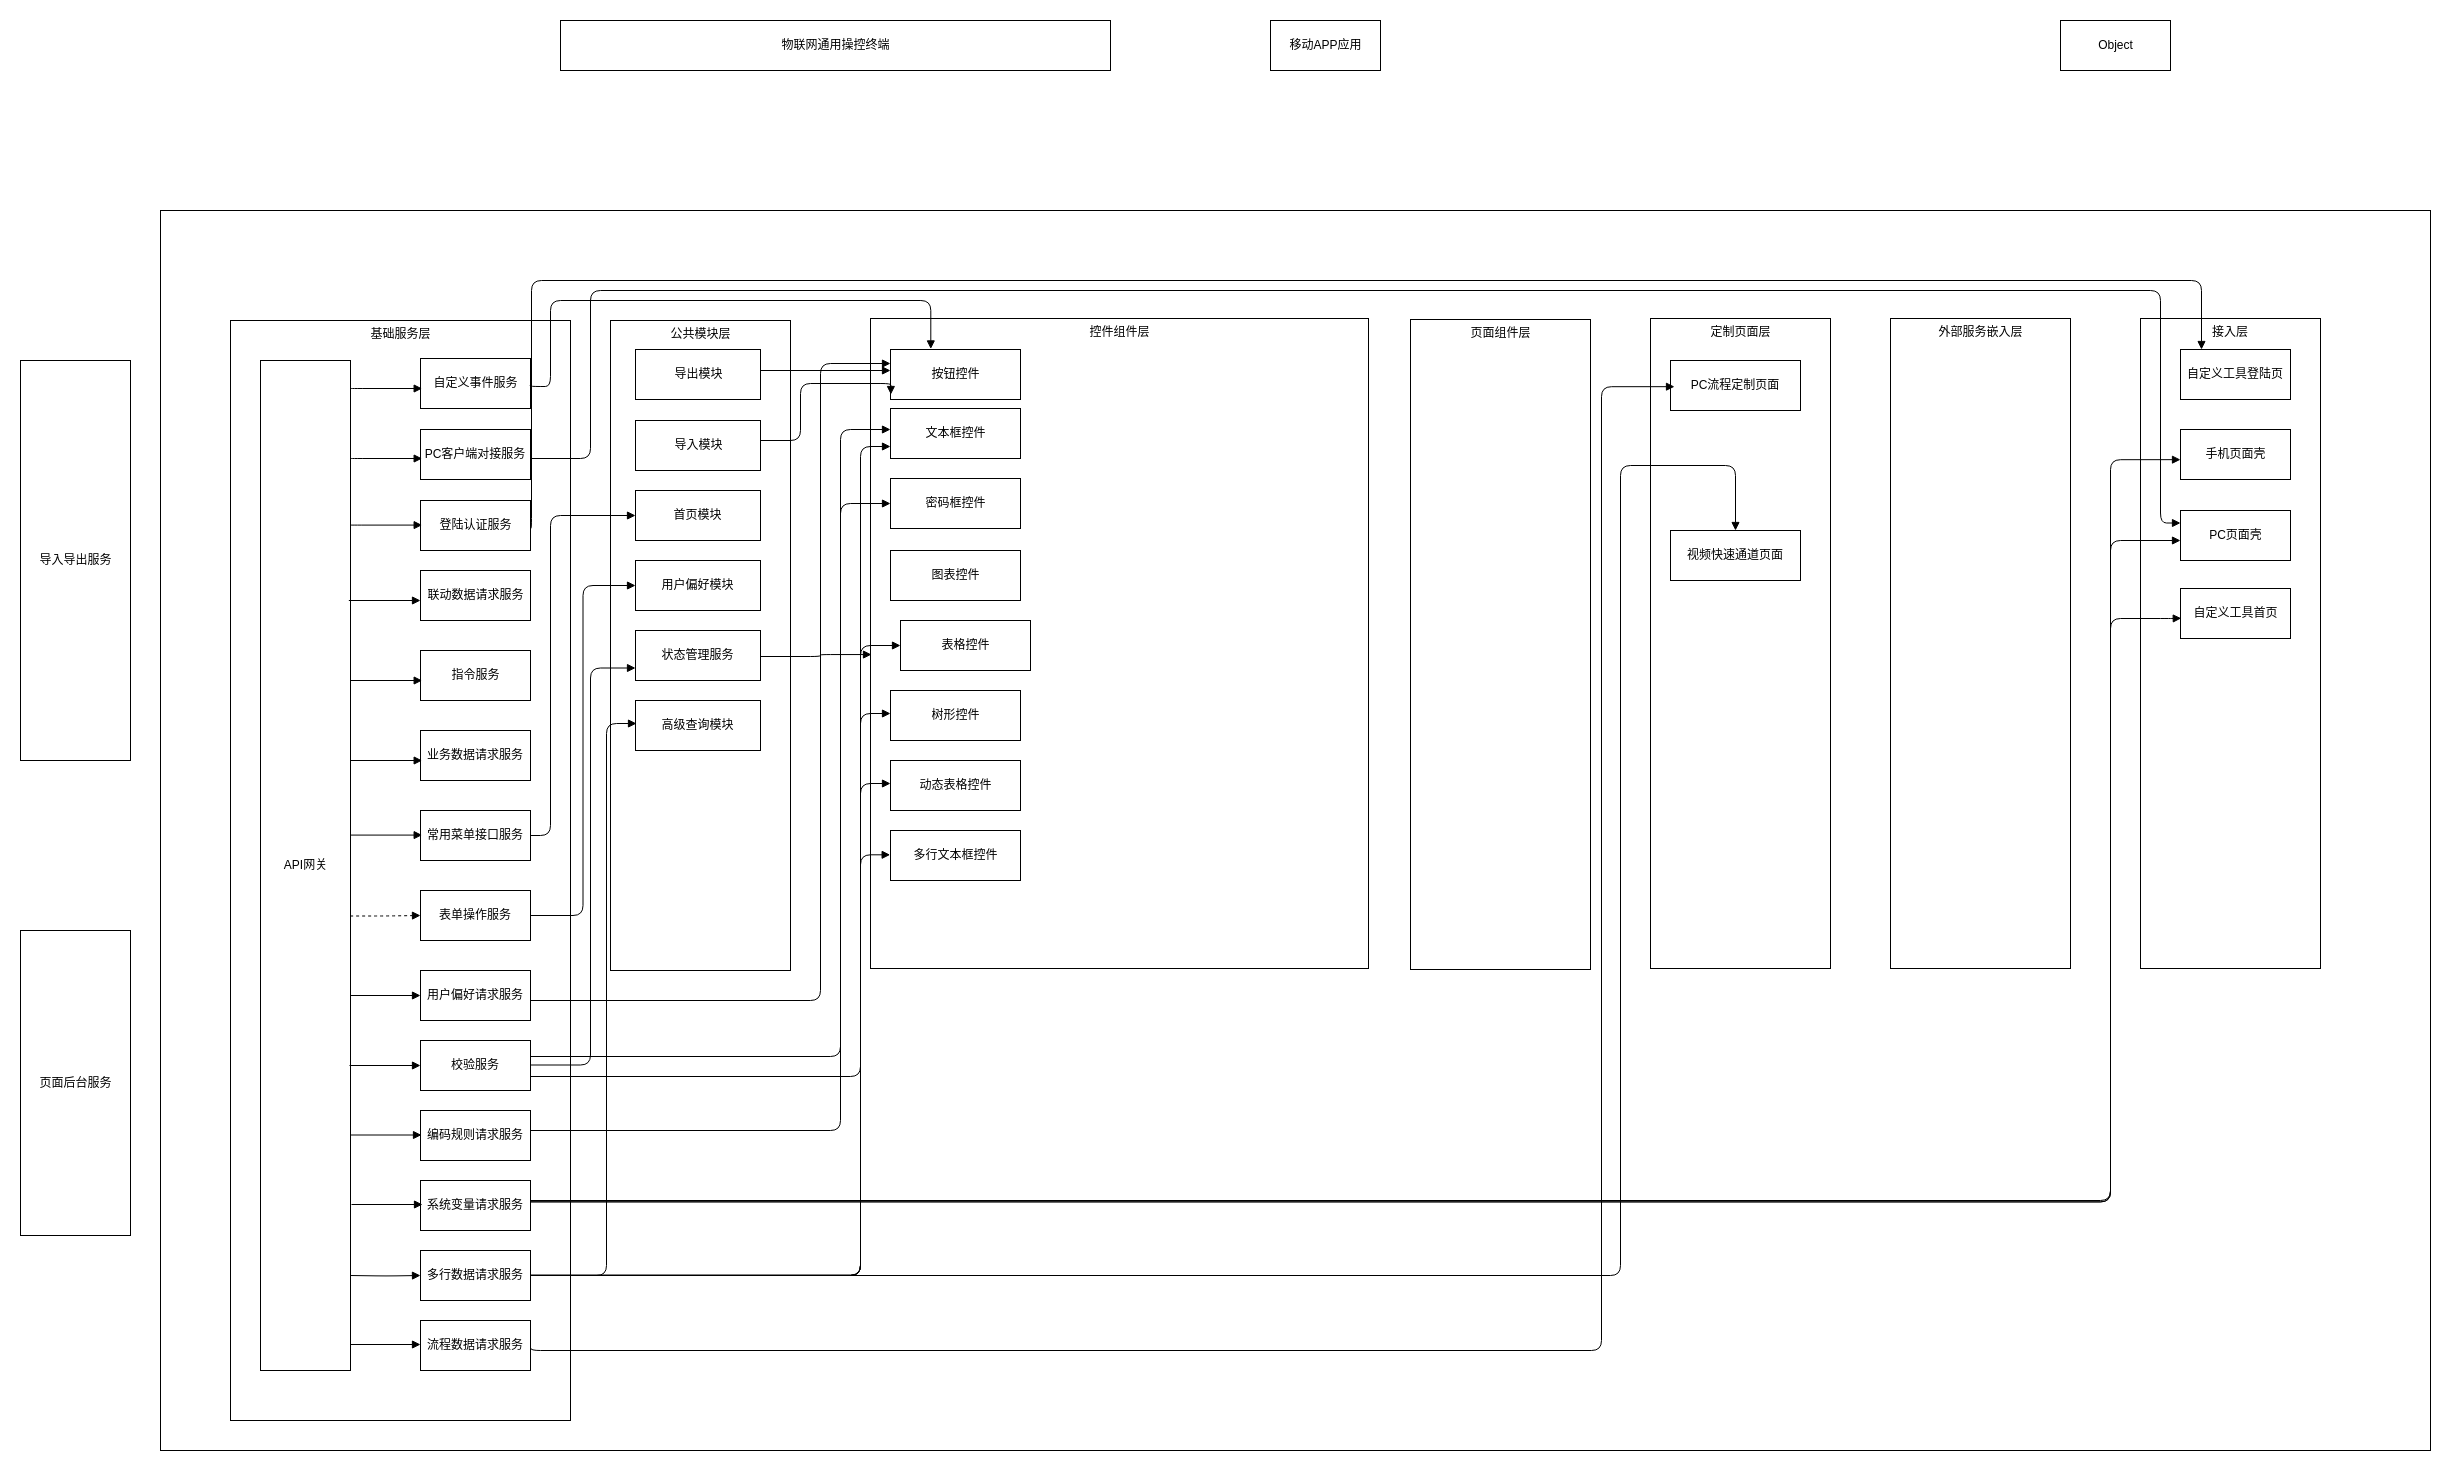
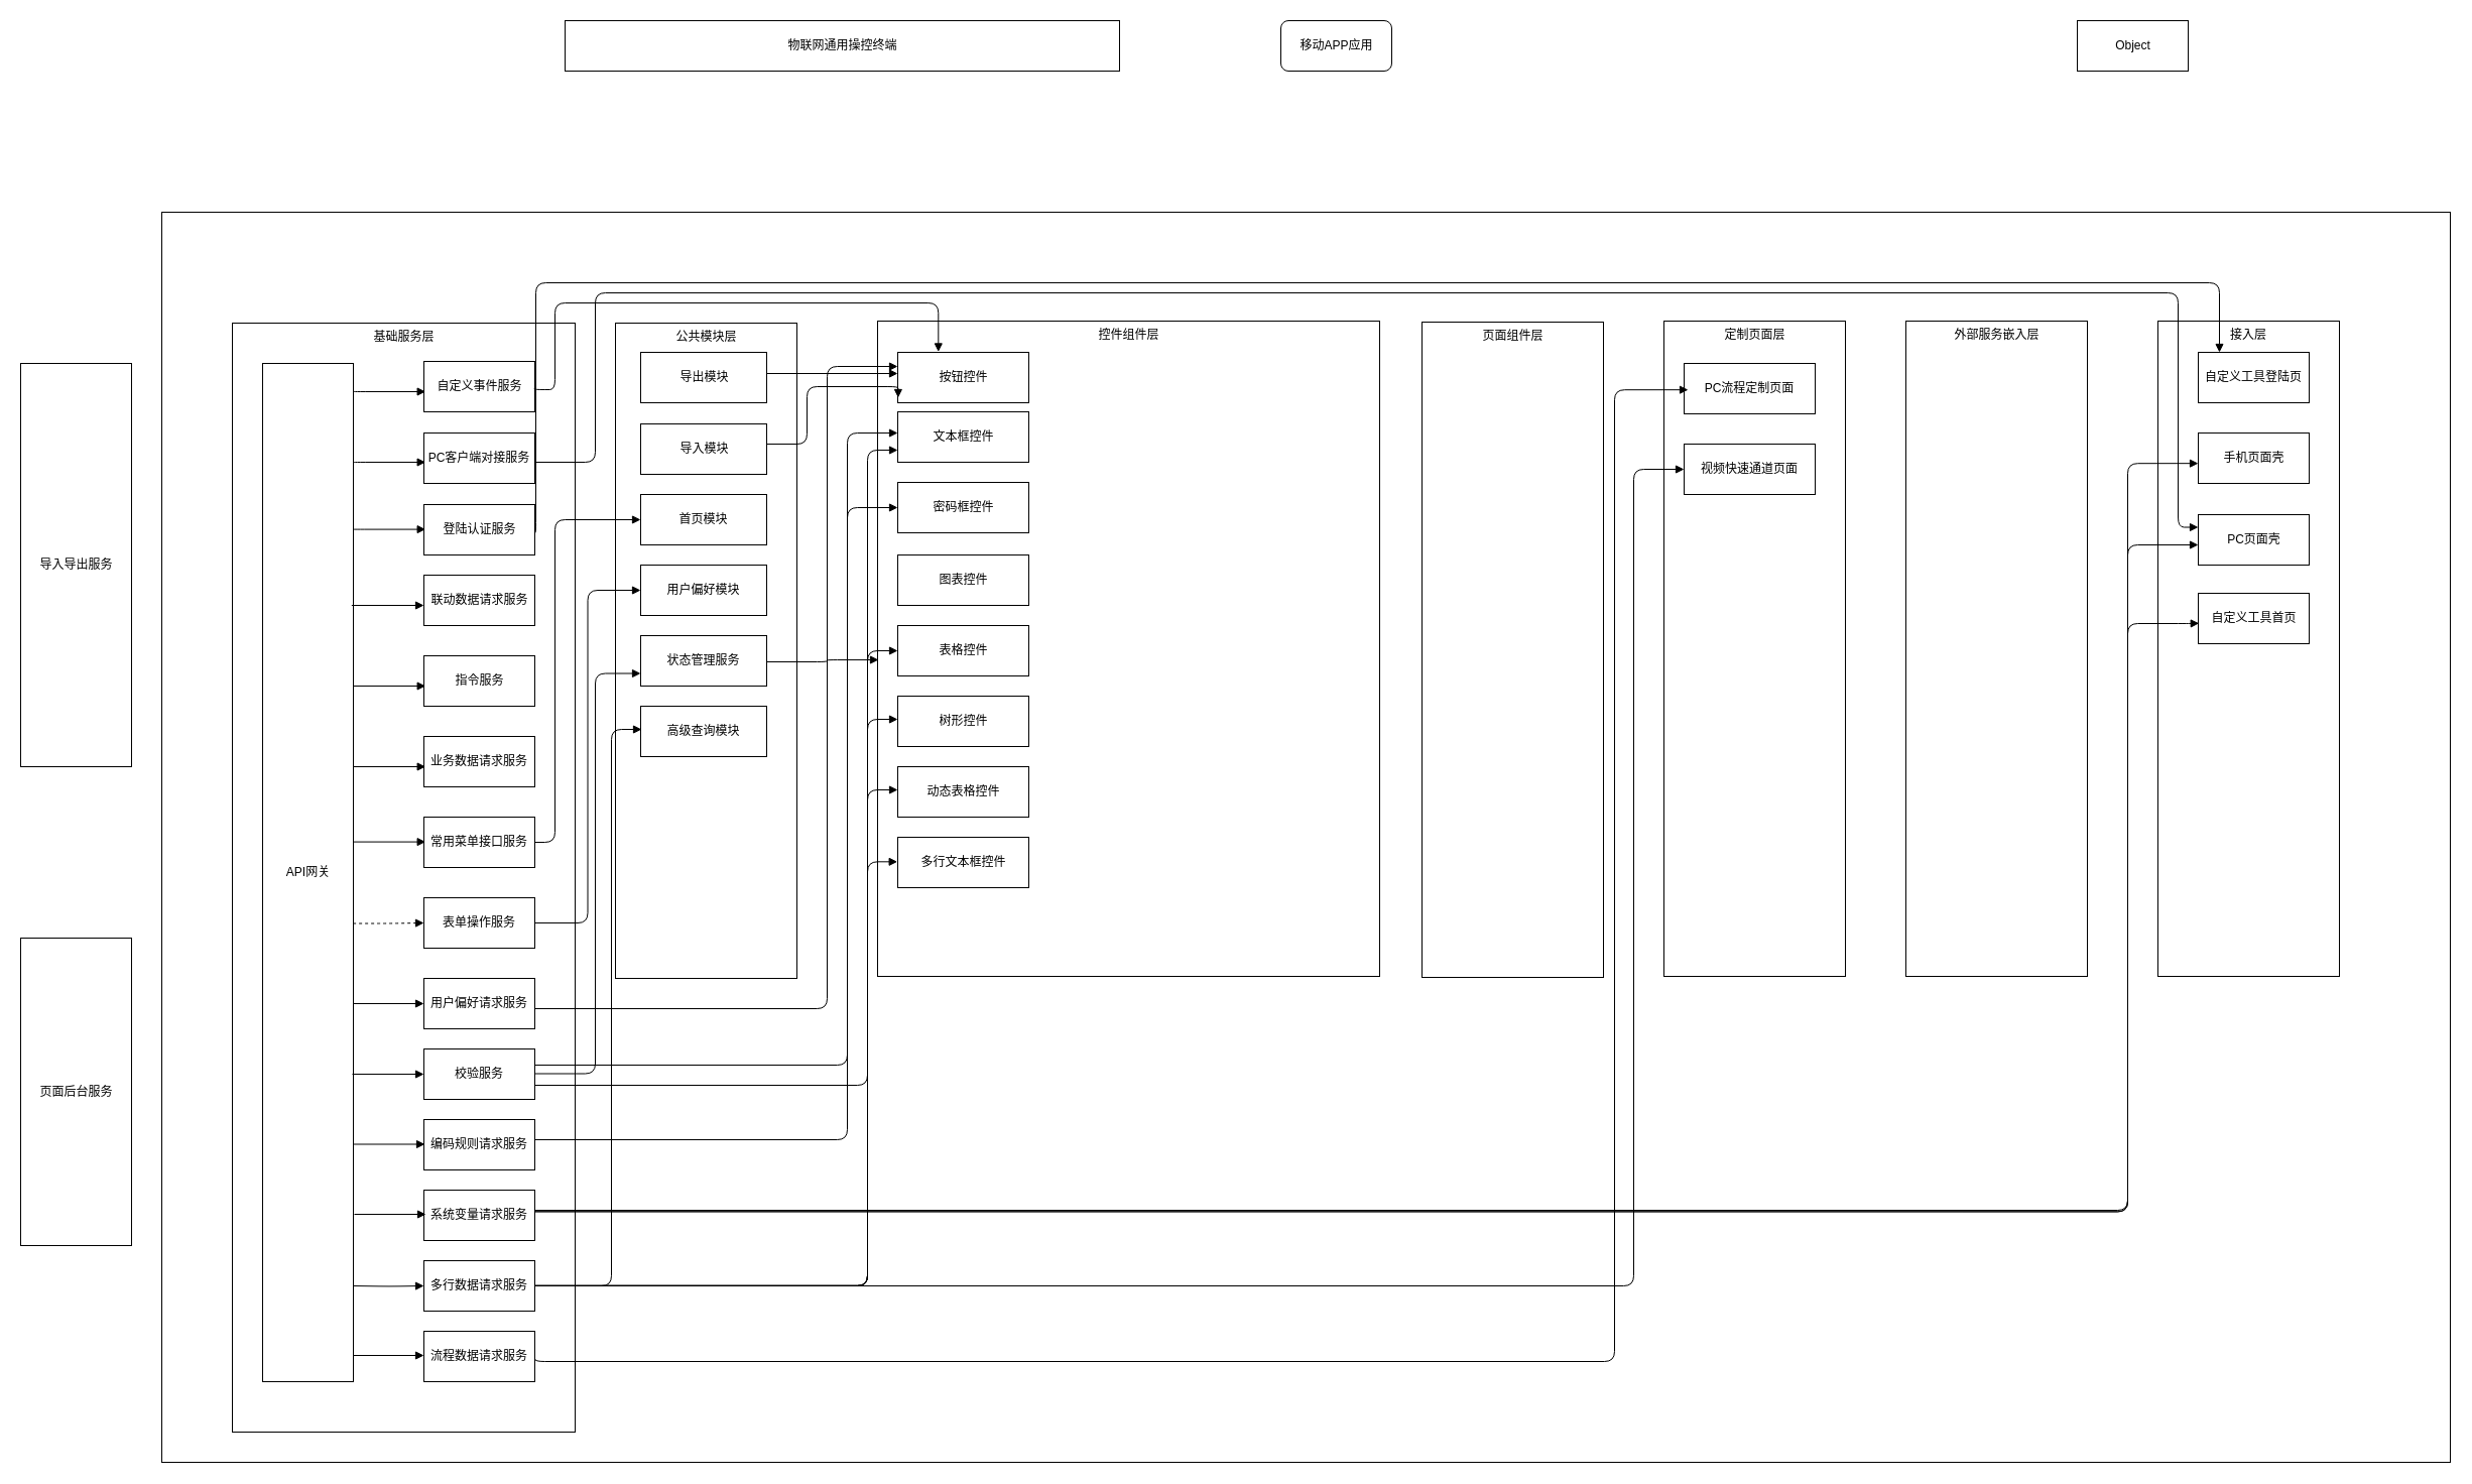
- <mxCell id="8" value="移动APP应用" style="html=1;" vertex="1" parent="1"><mxGeometry x="1270" y="20" width="110" height="50" as="geometry" /></mxCell>
+ <mxCell id="8" value="移动APP应用" style="html=1;rounded=1;" vertex="1" parent="1"><mxGeometry x="1270" y="20" width="110" height="50" as="geometry" /></mxCell>
- <mxCell id="73" value="&lt;span style=&quot;white-space: normal&quot;&gt;视频快速通道页面&lt;/span&gt;" style="html=1;verticalAlign=middle;whiteSpace=wrap;" vertex="1" parent="1"><mxGeometry x="1670" y="530" width="130" height="50" as="geometry" /></mxCell>
+ <mxCell id="73" value="&lt;span style=&quot;white-space: normal&quot;&gt;视频快速通道页面&lt;/span&gt;" style="html=1;verticalAlign=middle;whiteSpace=wrap;" vertex="1" parent="1"><mxGeometry x="1670" y="440" width="130" height="50" as="geometry" /></mxCell>
- <mxCell id="59" value="表格控件" style="html=1;" vertex="1" parent="1"><mxGeometry x="900" y="620" width="130" height="50" as="geometry" /></mxCell>
+ <mxCell id="59" value="表格控件" style="html=1;" vertex="1" parent="1"><mxGeometry x="890" y="620" width="130" height="50" as="geometry" /></mxCell>
